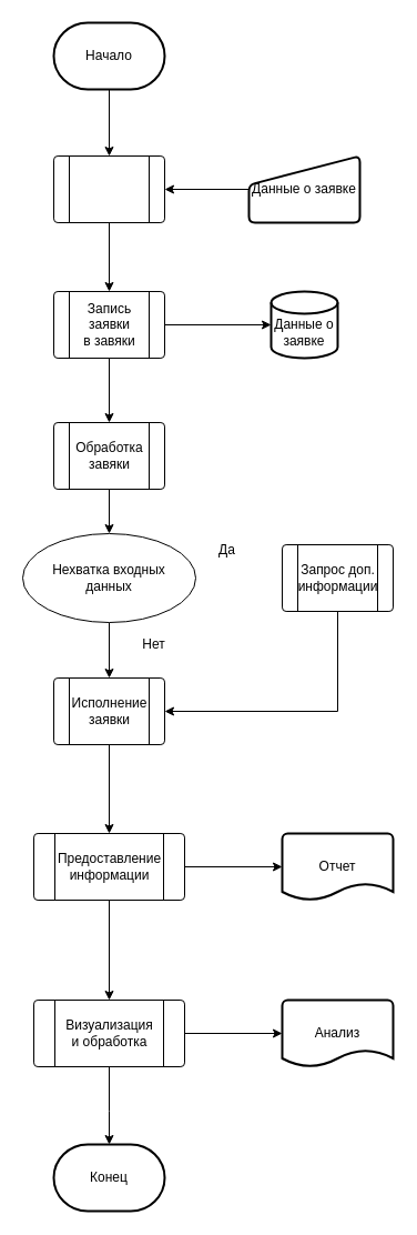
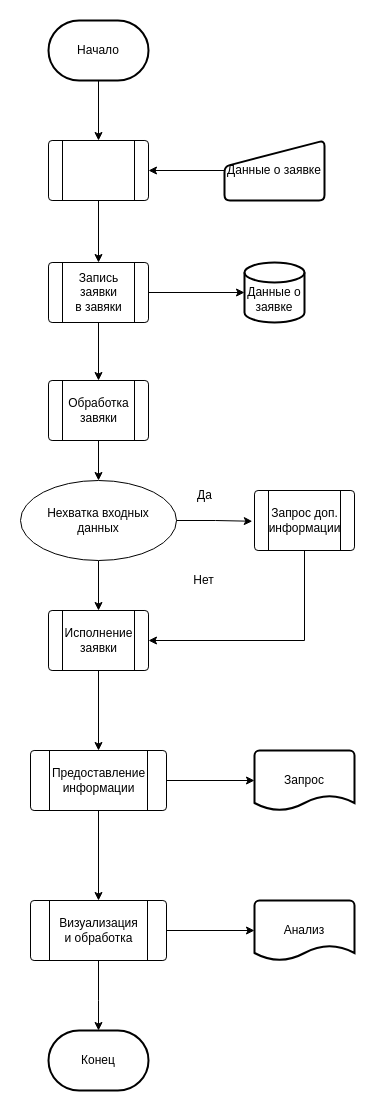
+ <mxCell id="34" style="edgeStyle=orthogonalEdgeStyle;rounded=0;orthogonalLoop=1;jettySize=auto;html=1;entryX=-0.022;entryY=0.519;entryDx=0;entryDy=0;entryPerimeter=0;" parent="1" source="17" target="20" edge="1"><mxGeometry relative="1" as="geometry" /></mxCell>
- <mxCell id="37" value="Нет" style="text;html=1;align=center;verticalAlign=middle;resizable=0;points=[];autosize=1;strokeColor=none;fillColor=none;" vertex="1" parent="1"><mxGeometry x="118" y="565" width="40" height="30" as="geometry" /></mxCell>
+ <mxCell id="37" value="Нет" style="text;html=1;align=center;verticalAlign=middle;resizable=0;points=[];autosize=1;strokeColor=none;fillColor=none;" vertex="1" parent="1"><mxGeometry x="183" y="565" width="40" height="30" as="geometry" /></mxCell>
- <mxCell id="28" value="Отчет" style="strokeWidth=2;html=1;shape=mxgraph.flowchart.document2;whiteSpace=wrap;size=0.25;" parent="1" vertex="1"><mxGeometry x="254" y="750" width="100" height="60" as="geometry" /></mxCell>
+ <mxCell id="28" value="Запрос" style="strokeWidth=2;html=1;shape=mxgraph.flowchart.document2;whiteSpace=wrap;size=0.25;" parent="1" vertex="1"><mxGeometry x="254" y="750" width="100" height="60" as="geometry" /></mxCell>
